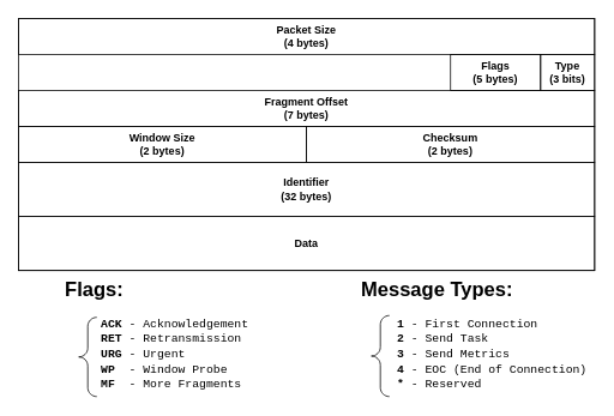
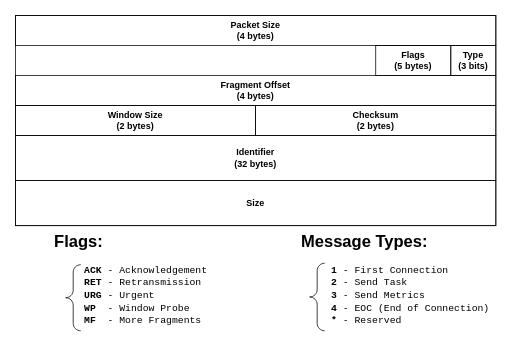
- <mxCell id="6" value="&lt;b&gt;Fragment Offset&lt;br&gt;(7 bytes)&lt;/b&gt;" style="text;html=1;align=center;verticalAlign=middle;whiteSpace=wrap;rounded=0;strokeColor=default;" parent="1" vertex="1"><mxGeometry x="20" y="100" width="640" height="40" as="geometry" /></mxCell>
+ <mxCell id="6" value="&lt;b&gt;Fragment Offset&lt;br&gt;(4 bytes)&lt;/b&gt;" style="text;html=1;align=center;verticalAlign=middle;whiteSpace=wrap;rounded=0;strokeColor=default;" parent="1" vertex="1"><mxGeometry x="20" y="100" width="640" height="40" as="geometry" /></mxCell>
- <mxCell id="10" value="&lt;b&gt;Data&lt;/b&gt;" style="text;html=1;align=center;verticalAlign=middle;whiteSpace=wrap;rounded=0;strokeColor=default;" parent="1" vertex="1"><mxGeometry x="20" y="240" width="640" height="60" as="geometry" /></mxCell>
+ <mxCell id="10" value="&lt;b&gt;Size&lt;/b&gt;" style="text;html=1;align=center;verticalAlign=middle;whiteSpace=wrap;rounded=0;strokeColor=default;" parent="1" vertex="1"><mxGeometry x="20" y="240" width="640" height="60" as="geometry" /></mxCell>
